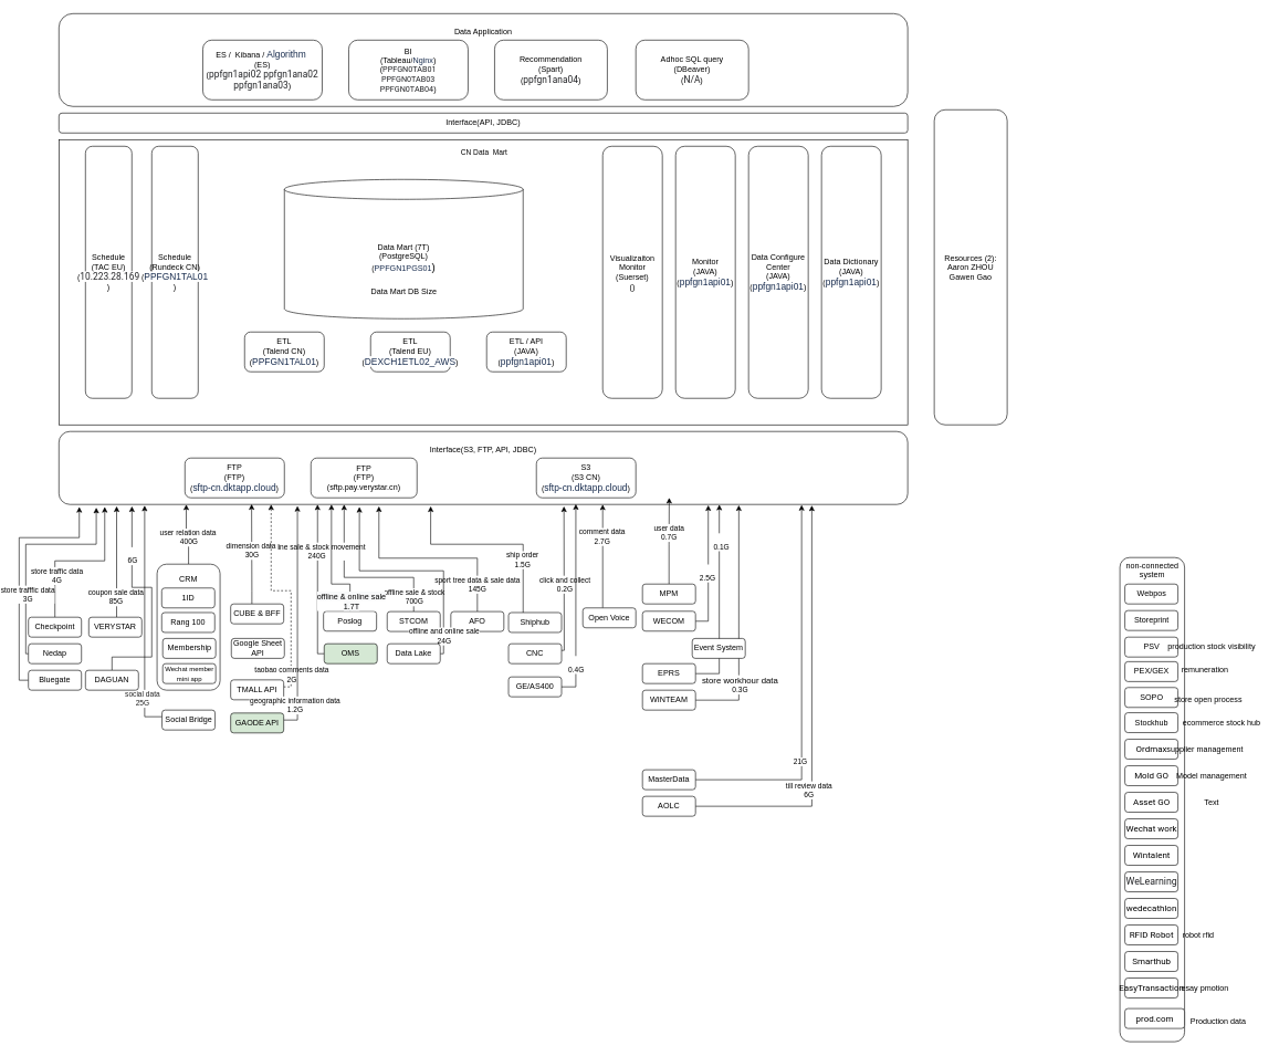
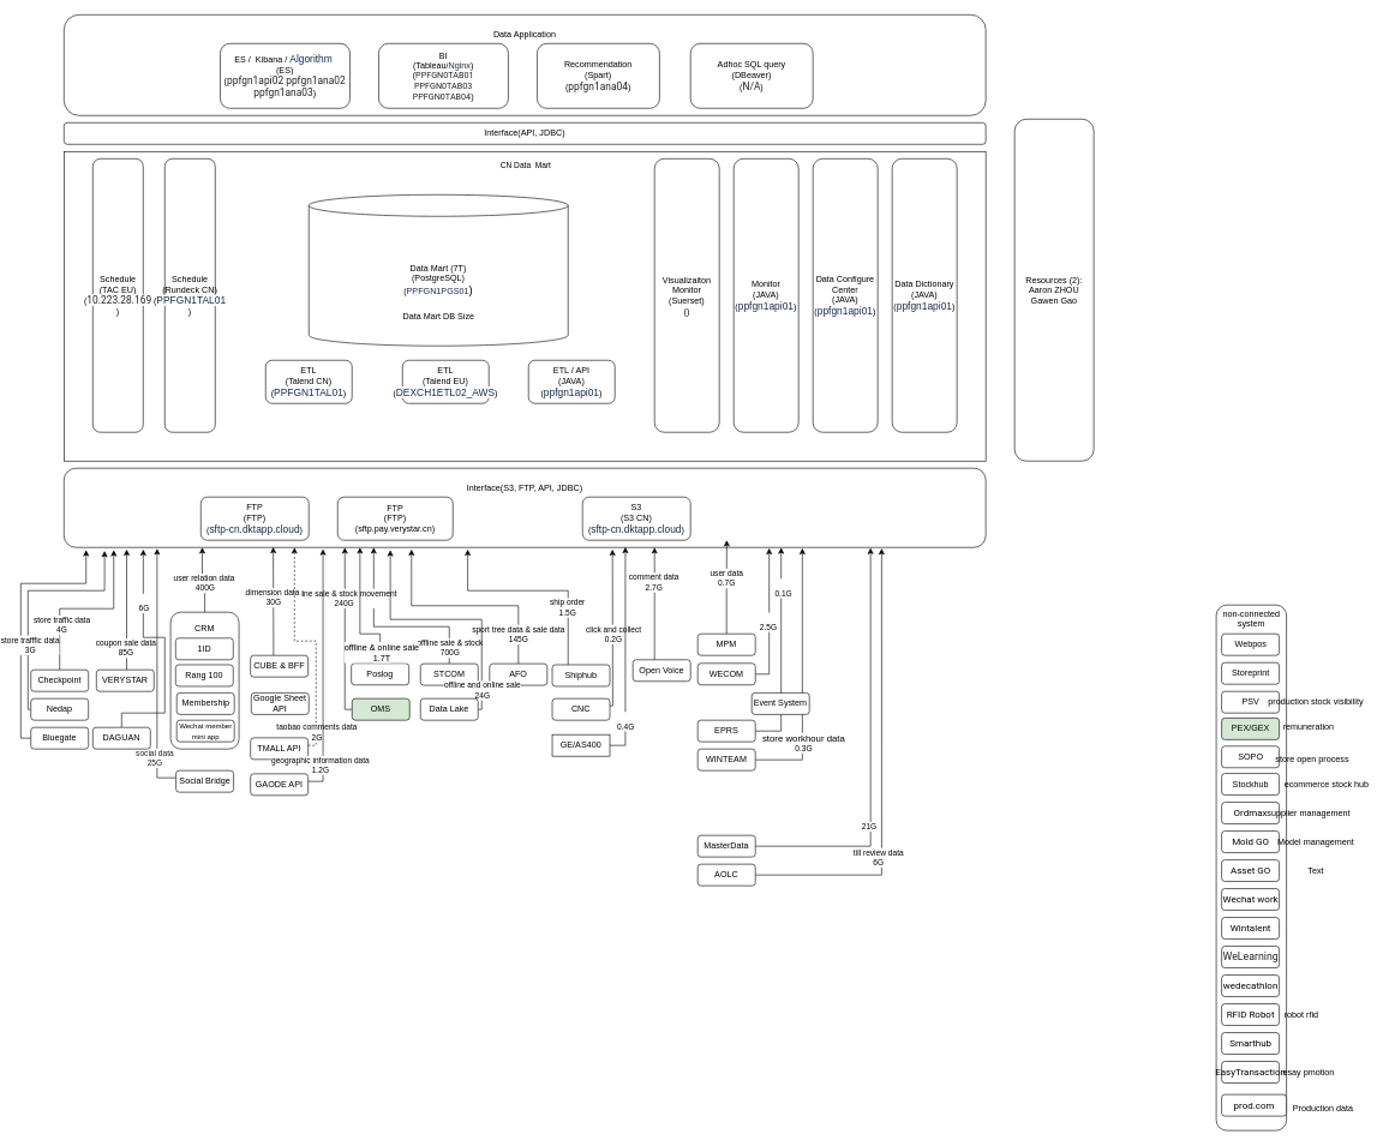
- <mxCell id="109" value="PEX/GEX" style="rounded=1;whiteSpace=wrap;html=1;" vertex="1" parent="1"><mxGeometry x="1687.5" y="997" width="80" height="30" as="geometry" /></mxCell>
+ <mxCell id="109" value="PEX/GEX" style="rounded=1;whiteSpace=wrap;html=1;fillColor=#d5e8d4;" vertex="1" parent="1"><mxGeometry x="1687.5" y="997" width="80" height="30" as="geometry" /></mxCell>
- <mxCell id="98" value="GE/AS400" style="rounded=1;whiteSpace=wrap;html=1;fillColor=#FFFFFF;" vertex="1" parent="1"><mxGeometry x="758" y="1020" width="80" height="30" as="geometry" /></mxCell>
+ <mxCell id="98" value="GE/AS400" style="whiteSpace=wrap;html=1;fillColor=#FFFFFF;rounded=0;" vertex="1" parent="1"><mxGeometry x="758" y="1020" width="80" height="30" as="geometry" /></mxCell>
- <mxCell id="85" value="GAODE API" style="rounded=1;whiteSpace=wrap;html=1;fillColor=#d5e8d4;" vertex="1" parent="1"><mxGeometry x="339" y="1074.47" width="80" height="30" as="geometry" /></mxCell>
+ <mxCell id="85" value="GAODE API" style="rounded=1;whiteSpace=wrap;html=1;fillColor=#FFFFFF;" vertex="1" parent="1"><mxGeometry x="339" y="1074.47" width="80" height="30" as="geometry" /></mxCell>
